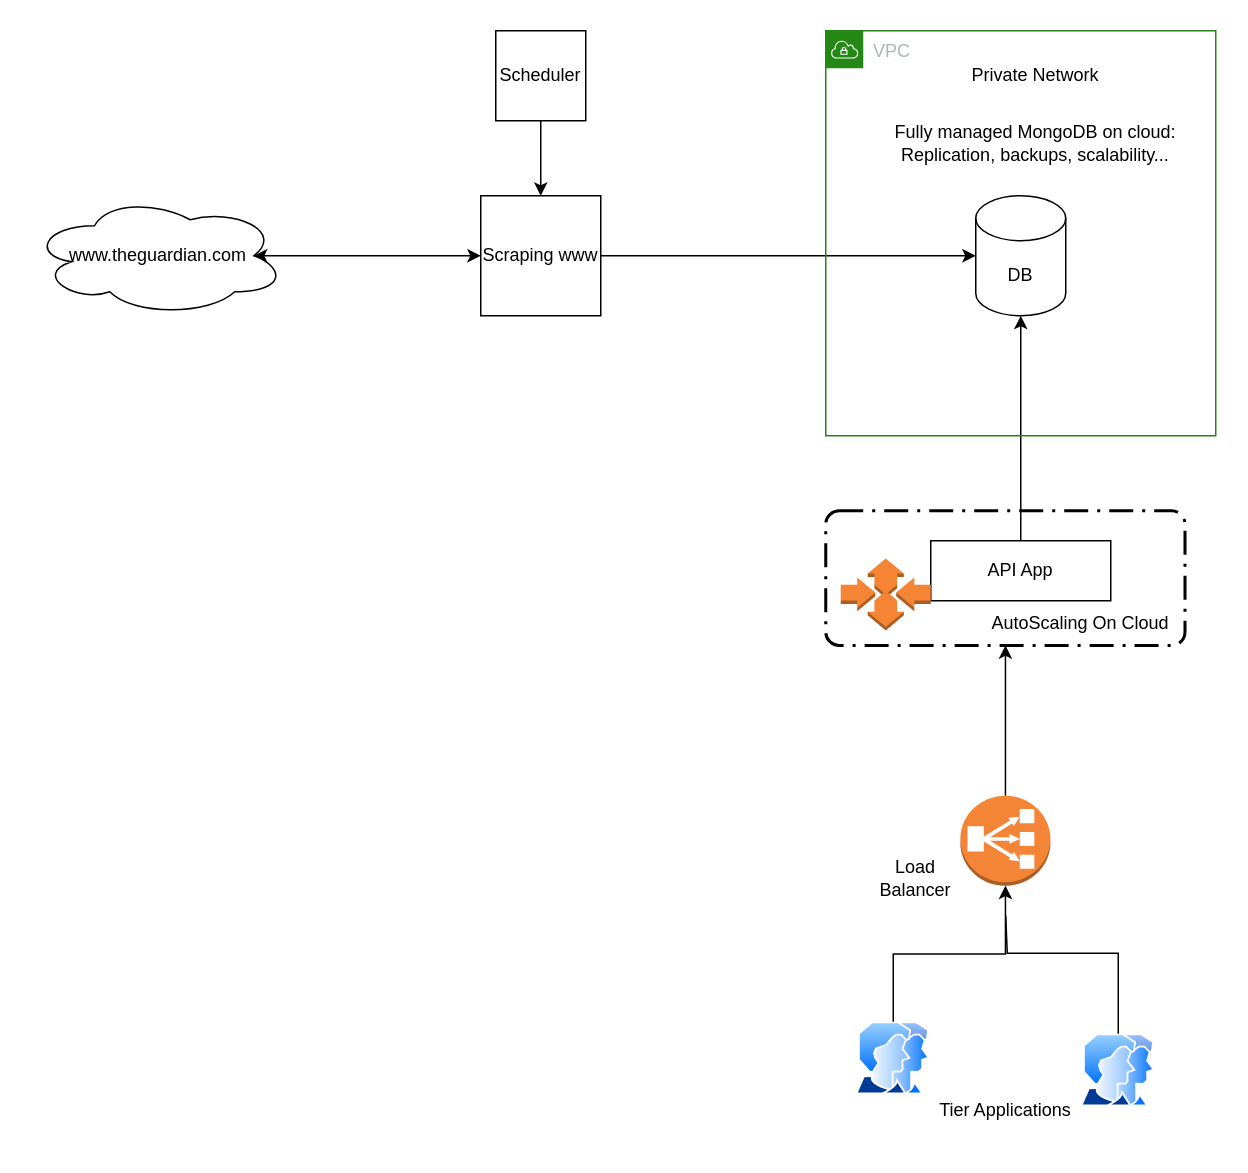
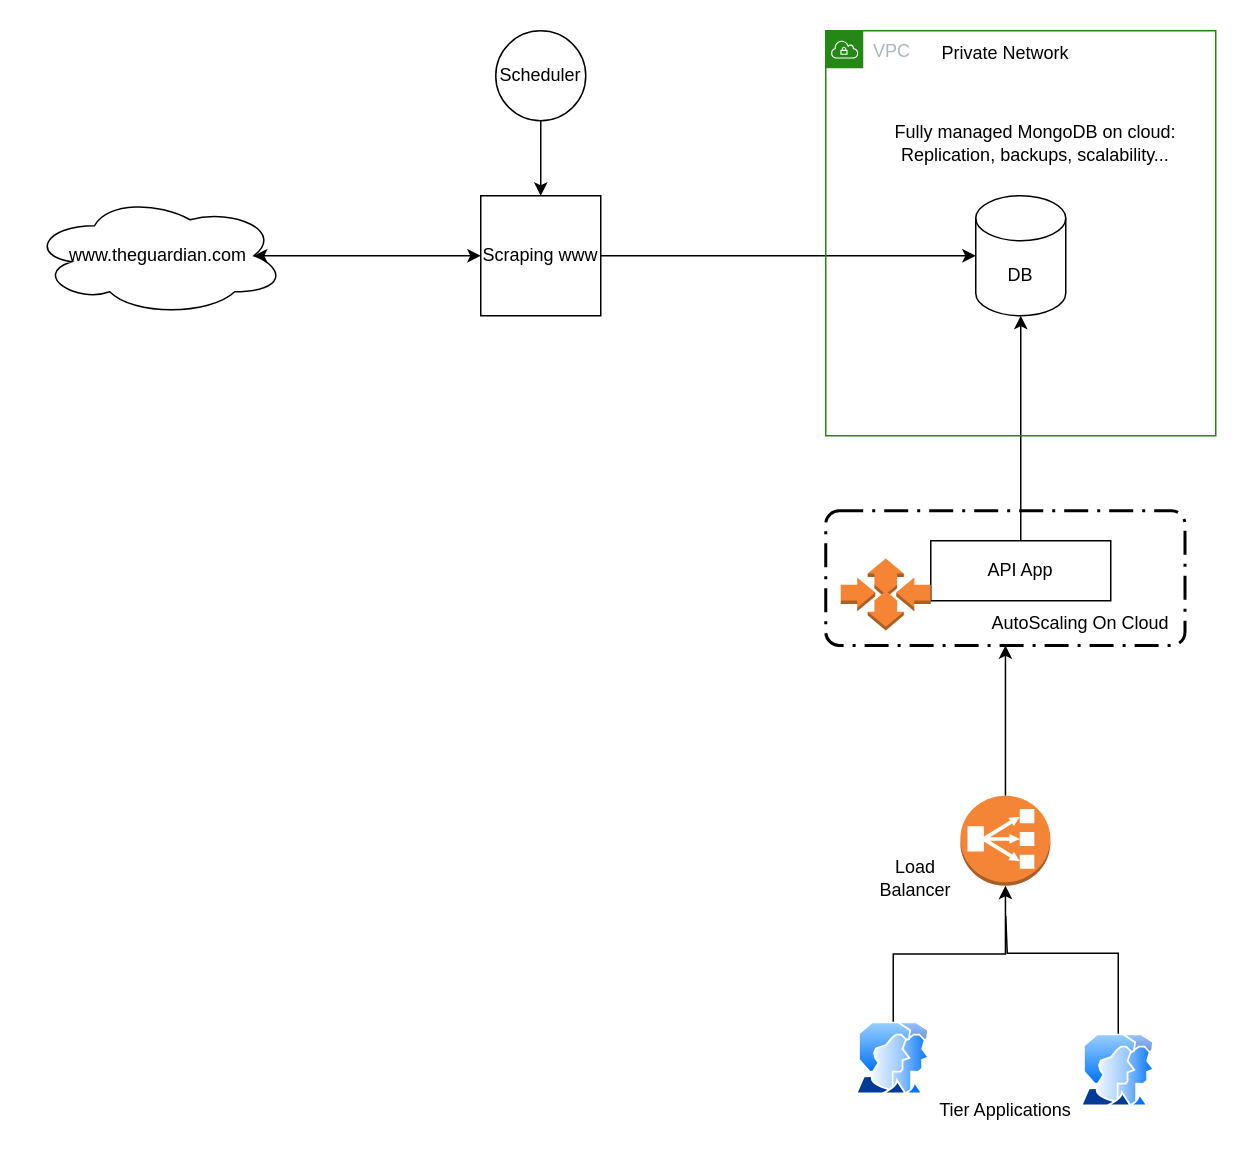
- <mxCell id="10" value="Scheduler" style="whiteSpace=wrap;html=1;aspect=fixed;" parent="1" vertex="1"><mxGeometry x="330" y="20" width="60" height="60" as="geometry" /></mxCell>
+ <mxCell id="10" value="Scheduler" style="ellipse;whiteSpace=wrap;html=1;aspect=fixed;" parent="1" vertex="1"><mxGeometry x="330" y="20" width="60" height="60" as="geometry" /></mxCell>
- <mxCell id="24" value="Private Network" style="text;html=1;strokeColor=none;fillColor=none;align=center;verticalAlign=middle;whiteSpace=wrap;rounded=0;" parent="23" vertex="1"><mxGeometry x="79.75" y="15" width="120" height="30" as="geometry" /></mxCell>
+ <mxCell id="24" value="Private Network" style="text;html=1;strokeColor=none;fillColor=none;align=center;verticalAlign=middle;whiteSpace=wrap;rounded=0;" parent="23" vertex="1"><mxGeometry x="59.75" width="120" height="30" as="geometry" /></mxCell>
